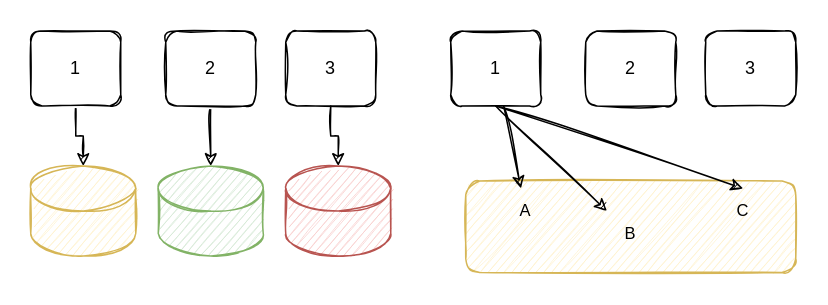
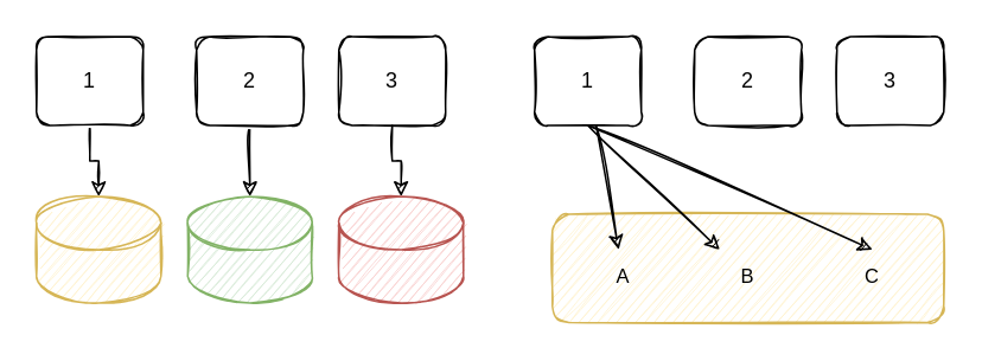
- <mxCell id="15" value="A" style="text;html=1;strokeColor=none;fillColor=none;align=center;verticalAlign=middle;whiteSpace=wrap;rounded=0;sketch=1;fontFamily=Helvetica;fontSize=11;fontColor=default;" vertex="1" parent="1"><mxGeometry x="320" y="125" width="60" height="30" as="geometry" /></mxCell>
+ <mxCell id="15" value="A" style="text;html=1;strokeColor=none;fillColor=none;align=center;verticalAlign=middle;whiteSpace=wrap;rounded=0;sketch=1;fontFamily=Helvetica;fontSize=11;fontColor=default;" vertex="1" parent="1"><mxGeometry x="320" y="140" width="60" height="30" as="geometry" /></mxCell>
- <mxCell id="17" value="C" style="text;html=1;strokeColor=none;fillColor=none;align=center;verticalAlign=middle;whiteSpace=wrap;rounded=0;sketch=1;fontFamily=Helvetica;fontSize=11;fontColor=default;" vertex="1" parent="1"><mxGeometry x="465" y="125" width="60" height="30" as="geometry" /></mxCell>
+ <mxCell id="17" value="C" style="text;html=1;strokeColor=none;fillColor=none;align=center;verticalAlign=middle;whiteSpace=wrap;rounded=0;sketch=1;fontFamily=Helvetica;fontSize=11;fontColor=default;" vertex="1" parent="1"><mxGeometry x="460" y="140" width="60" height="30" as="geometry" /></mxCell>
